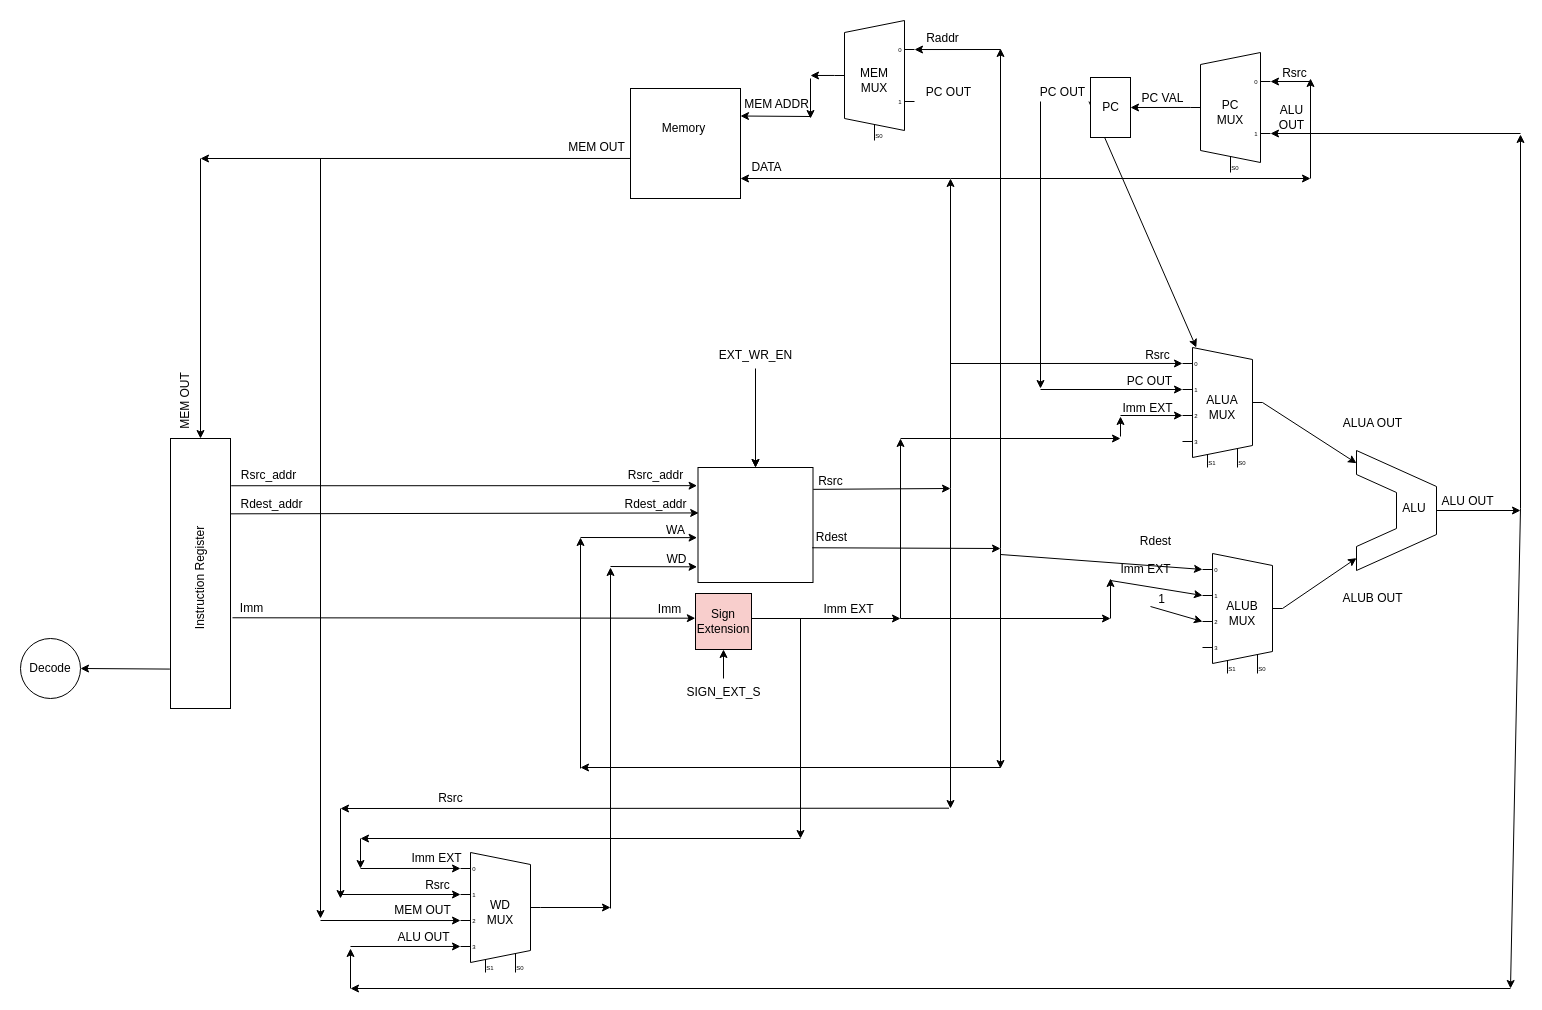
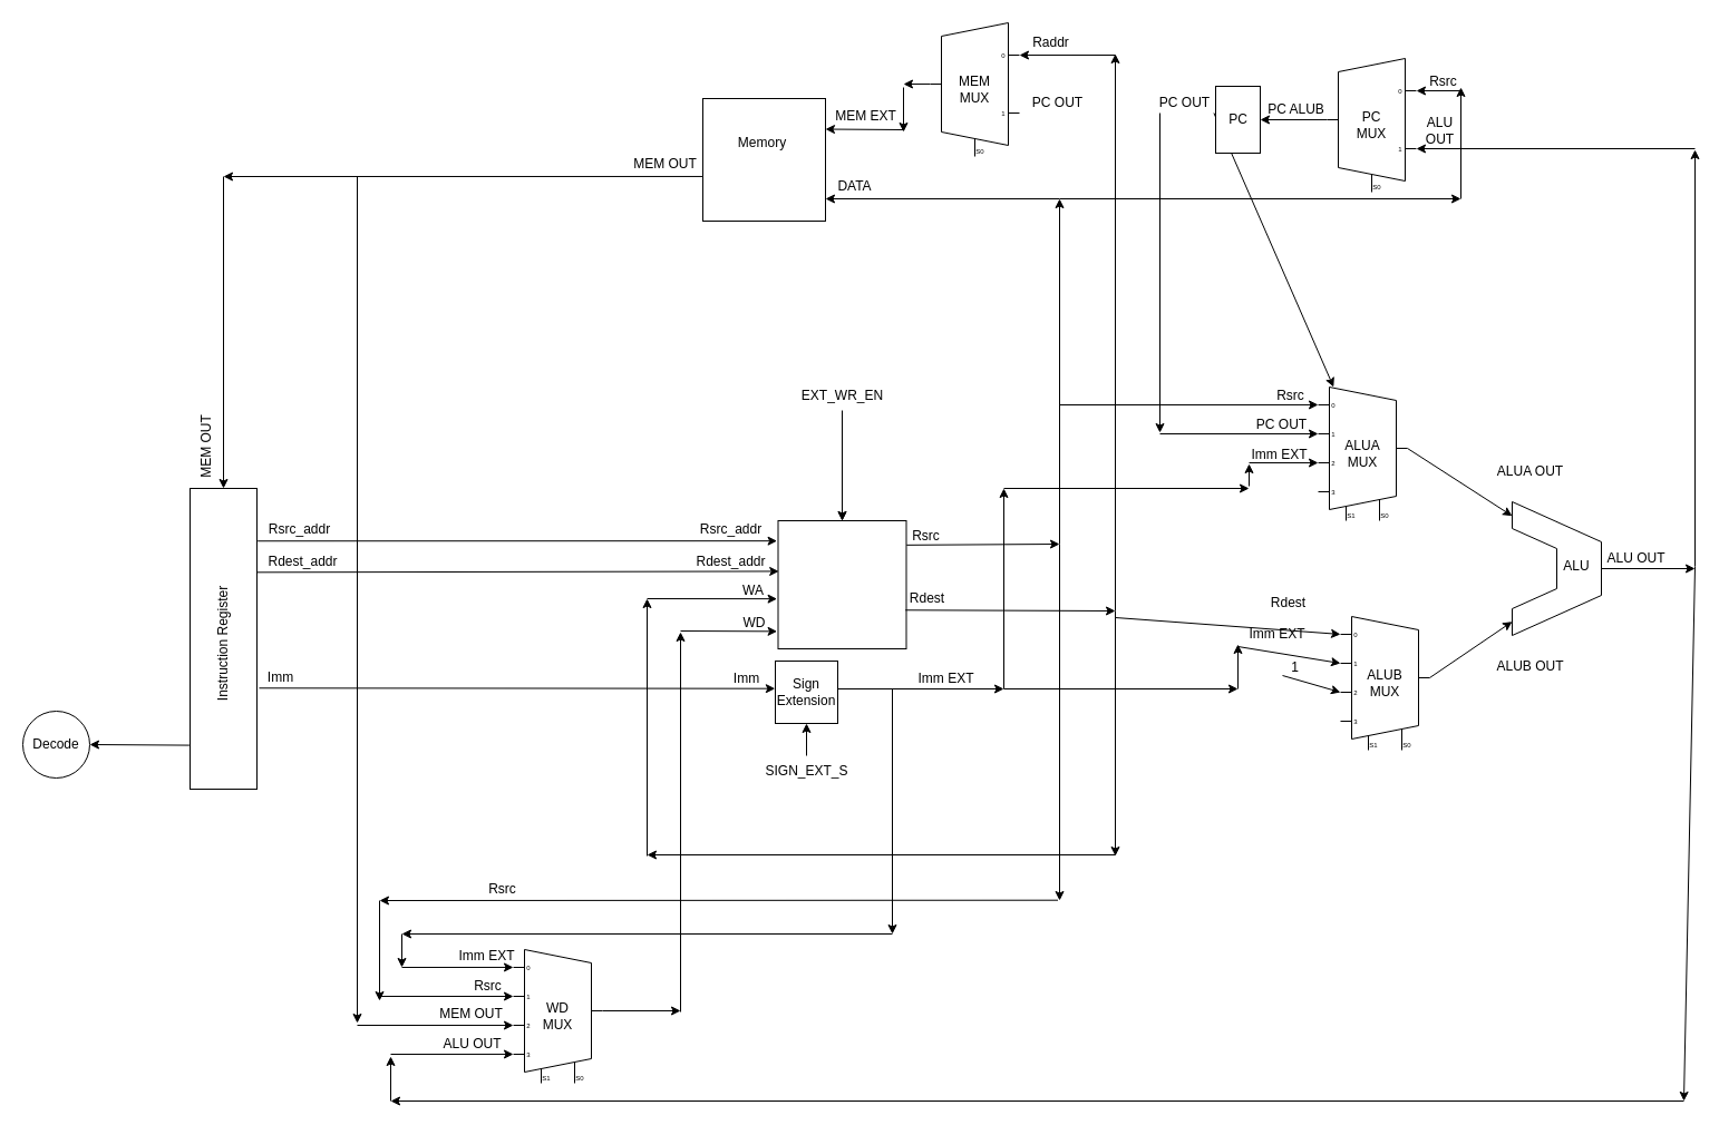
- <mxCell id="96" value="PC VAL" style="text;html=1;align=center;verticalAlign=middle;resizable=0;points=[];autosize=1;strokeColor=none;fillColor=none;" parent="1" vertex="1"><mxGeometry x="1127" y="83" width="70" height="30" as="geometry" /></mxCell>
+ <mxCell id="96" value="PC ALUB" style="text;html=1;align=center;verticalAlign=middle;resizable=0;points=[];autosize=1;strokeColor=none;fillColor=none;" parent="1" vertex="1"><mxGeometry x="1127" y="83" width="70" height="30" as="geometry" /></mxCell>
- <mxCell id="101" value="MEM ADDR" style="text;html=1;align=center;verticalAlign=middle;resizable=0;points=[];autosize=1;strokeColor=none;fillColor=none;" parent="1" vertex="1"><mxGeometry x="731" y="89" width="90" height="30" as="geometry" /></mxCell>
+ <mxCell id="101" value="MEM EXT" style="text;html=1;align=center;verticalAlign=middle;resizable=0;points=[];autosize=1;strokeColor=none;fillColor=none;" parent="1" vertex="1"><mxGeometry x="731" y="89" width="90" height="30" as="geometry" /></mxCell>
- <mxCell id="79" value="Sign&lt;br&gt;Extension" style="whiteSpace=wrap;html=1;aspect=fixed;fillColor=#f8cecc;" parent="1" vertex="1"><mxGeometry x="695" y="593" width="56" height="56" as="geometry" /></mxCell>
+ <mxCell id="79" value="Sign&lt;br&gt;Extension" style="whiteSpace=wrap;html=1;aspect=fixed;" parent="1" vertex="1"><mxGeometry x="695" y="593" width="56" height="56" as="geometry" /></mxCell>
